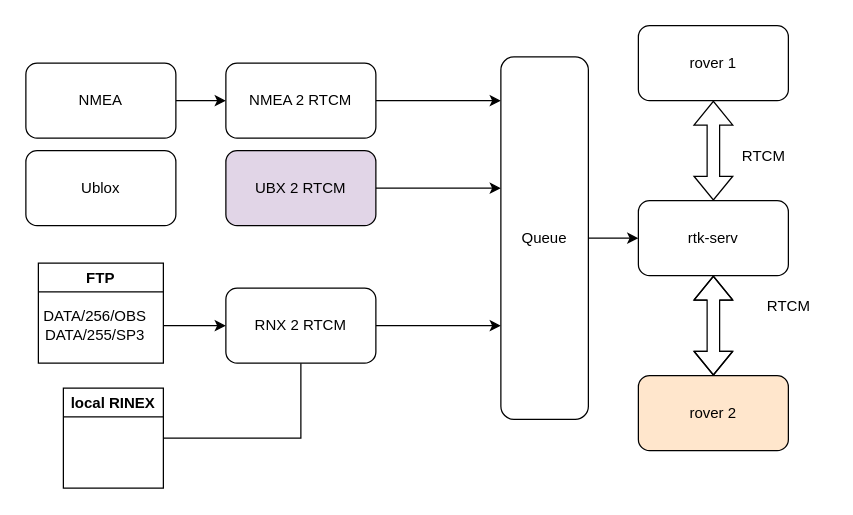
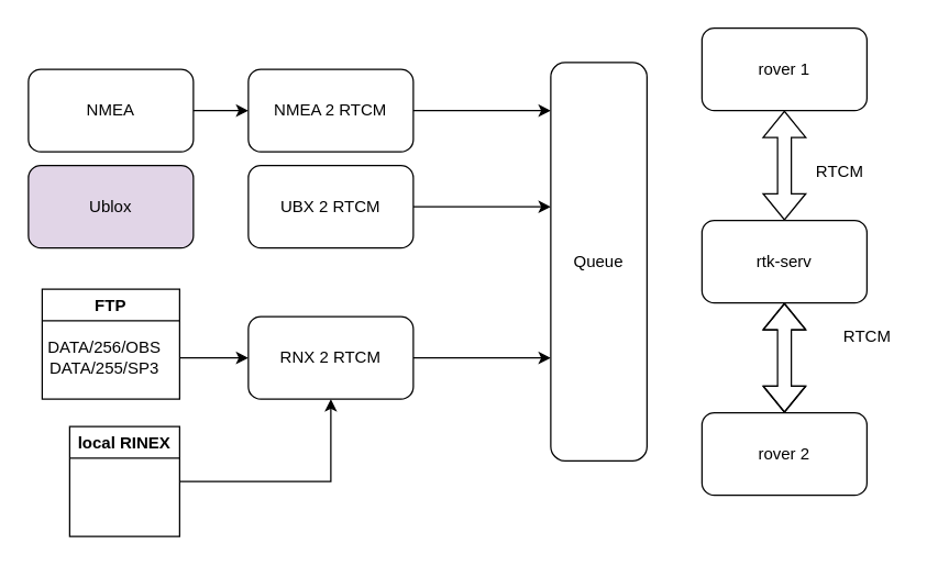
- <mxCell id="13" value="Ublox" style="whiteSpace=wrap;html=1;rounded=1;" vertex="1" parent="1"><mxGeometry x="20" y="120" width="120" height="60" as="geometry" /></mxCell>
+ <mxCell id="13" value="Ublox" style="whiteSpace=wrap;html=1;rounded=1;fillColor=#e1d5e7;" vertex="1" parent="1"><mxGeometry x="20" y="120" width="120" height="60" as="geometry" /></mxCell>
- <mxCell id="17" value="UBX 2 RTCM" style="whiteSpace=wrap;html=1;rounded=1;fillColor=#e1d5e7;" vertex="1" parent="1"><mxGeometry x="180" y="120" width="120" height="60" as="geometry" /></mxCell>
+ <mxCell id="17" value="UBX 2 RTCM" style="whiteSpace=wrap;html=1;rounded=1;" vertex="1" parent="1"><mxGeometry x="180" y="120" width="120" height="60" as="geometry" /></mxCell>
- <mxCell id="22" value="" style="edgeStyle=orthogonalEdgeStyle;rounded=0;orthogonalLoop=1;jettySize=auto;html=1;entryX=0;entryY=0.5;entryDx=0;entryDy=0;" edge="1" parent="1" source="23" target="4"><mxGeometry relative="1" as="geometry"><mxPoint x="494" y="135" as="targetPoint" /></mxGeometry></mxCell>
- <mxCell id="7" value="" style="edgeStyle=orthogonalEdgeStyle;rounded=0;orthogonalLoop=1;jettySize=auto;html=1;endArrow=none;" edge="1" parent="1" source="8" target="19"><mxGeometry relative="1" as="geometry" /></mxCell>
+ <mxCell id="7" value="" style="edgeStyle=orthogonalEdgeStyle;rounded=0;orthogonalLoop=1;jettySize=auto;html=1;" edge="1" parent="1" source="8" target="19"><mxGeometry relative="1" as="geometry" /></mxCell>
- <mxCell id="6" value="rover 2" style="whiteSpace=wrap;html=1;rounded=1;fillColor=#ffe6cc;" vertex="1" parent="1"><mxGeometry x="510" y="300" width="120" height="60" as="geometry" /></mxCell>
+ <mxCell id="6" value="rover 2" style="whiteSpace=wrap;html=1;rounded=1;" vertex="1" parent="1"><mxGeometry x="510" y="300" width="120" height="60" as="geometry" /></mxCell>
